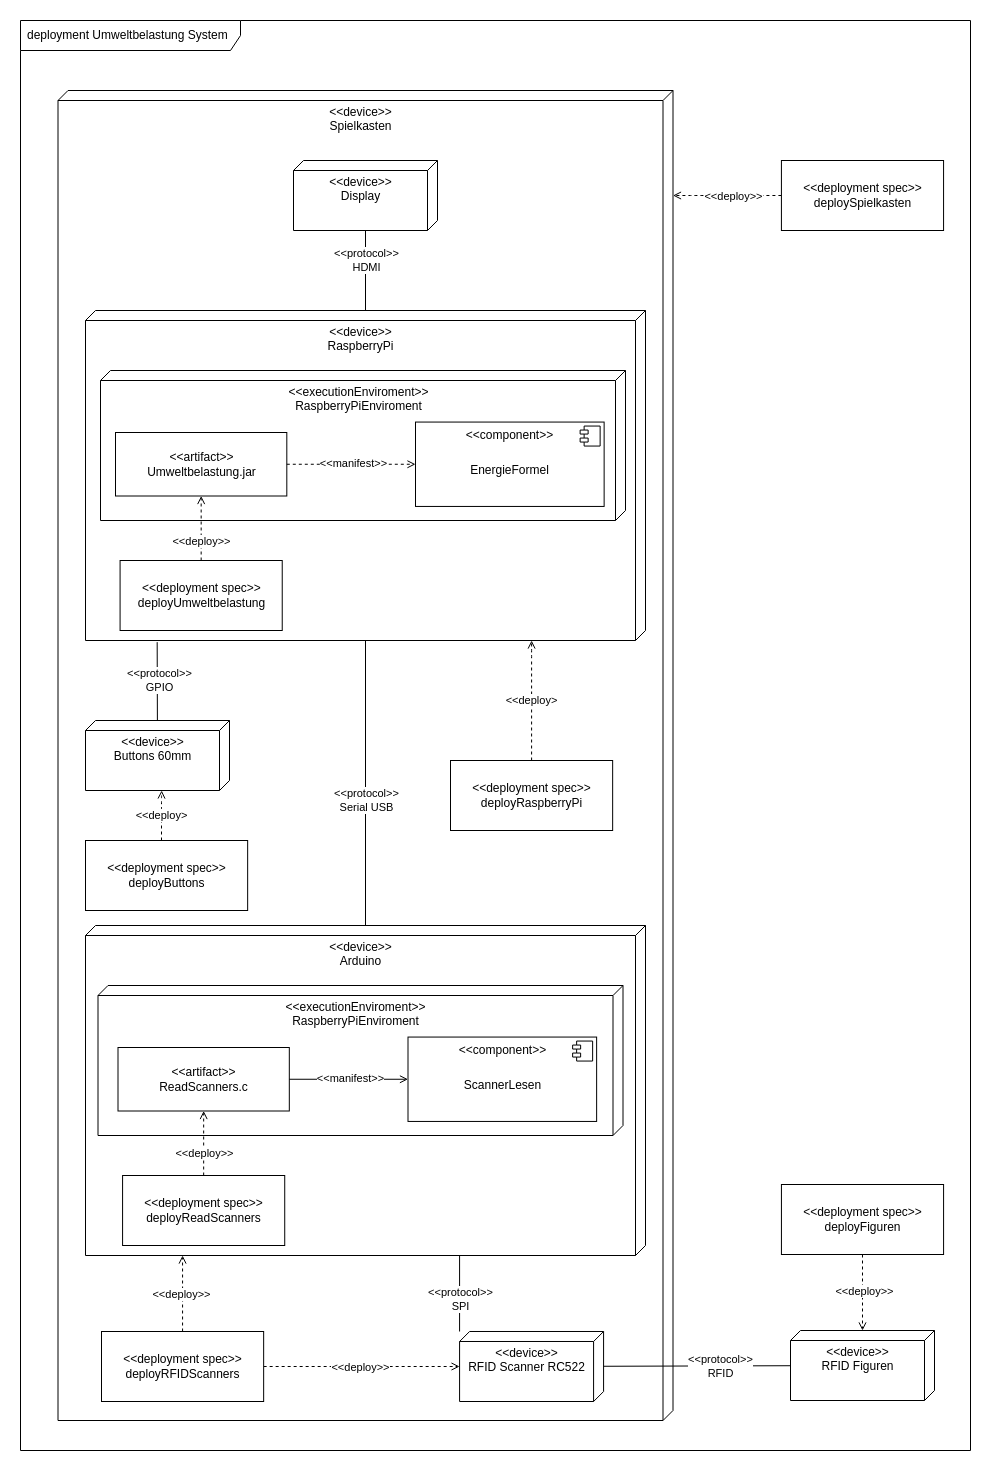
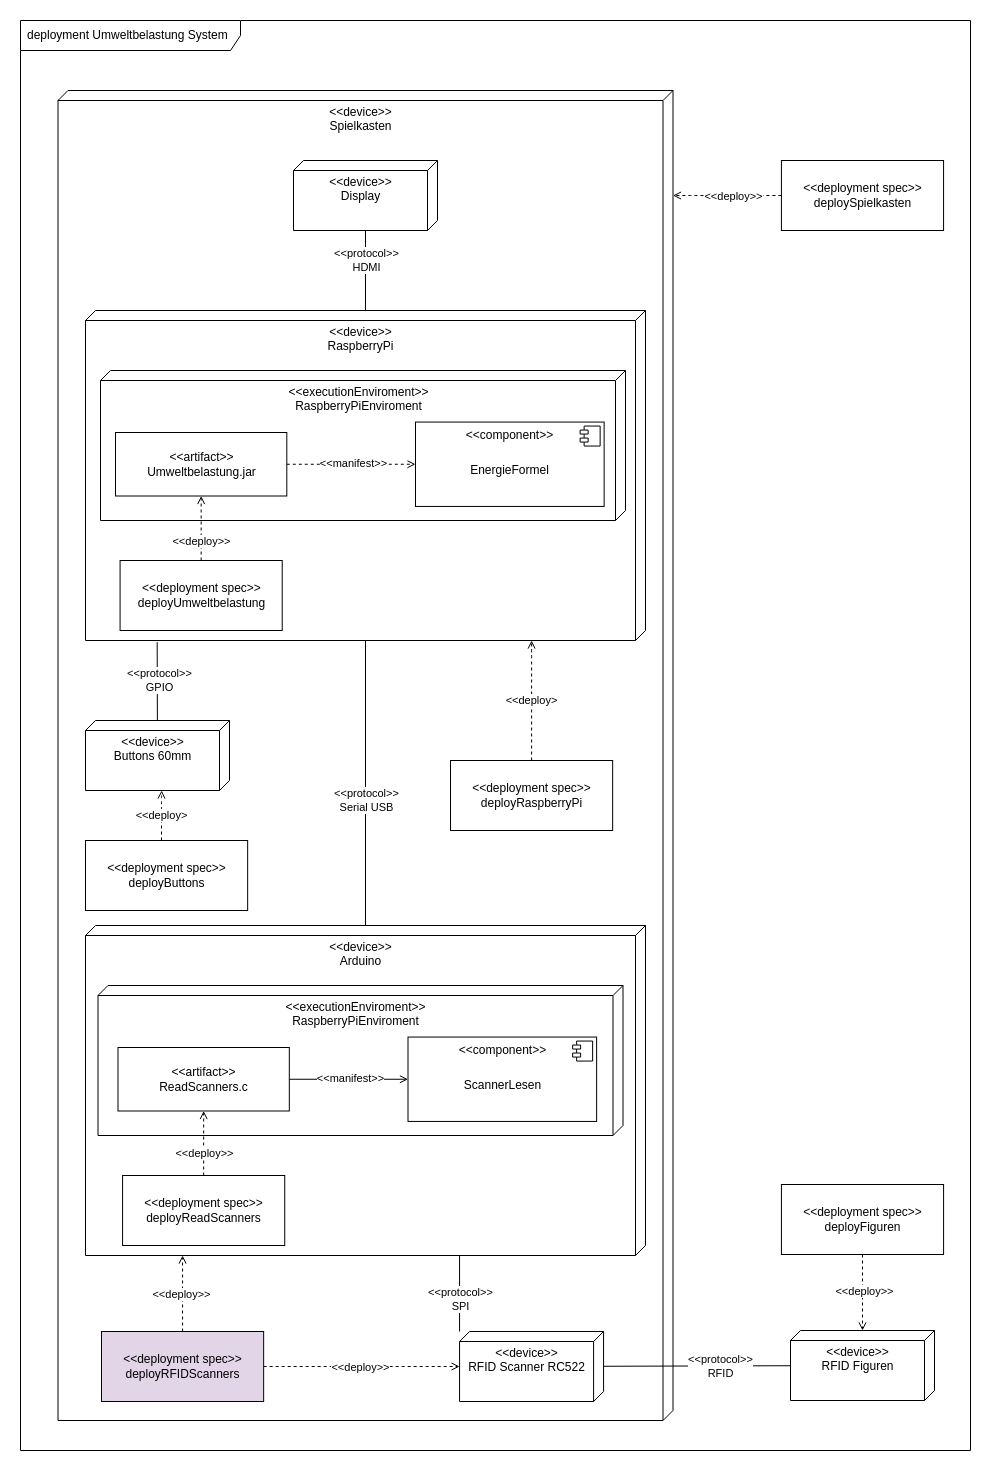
- <mxCell id="43" value="&lt;div style=&quot;&quot;&gt;&lt;span style=&quot;background-color: initial;&quot;&gt;&amp;lt;&amp;lt;deployment spec&amp;gt;&amp;gt;&lt;/span&gt;&lt;/div&gt;&lt;div style=&quot;&quot;&gt;deployRFIDScanners&lt;/div&gt;" style="html=1;align=center;verticalAlign=middle;dashed=0;" parent="1" vertex="1"><mxGeometry x="101" y="1331" width="162.15" height="70" as="geometry" /></mxCell>
+ <mxCell id="43" value="&lt;div style=&quot;&quot;&gt;&lt;span style=&quot;background-color: initial;&quot;&gt;&amp;lt;&amp;lt;deployment spec&amp;gt;&amp;gt;&lt;/span&gt;&lt;/div&gt;&lt;div style=&quot;&quot;&gt;deployRFIDScanners&lt;/div&gt;" style="html=1;align=center;verticalAlign=middle;dashed=0;fillColor=#e1d5e7;" parent="1" vertex="1"><mxGeometry x="101" y="1331" width="162.15" height="70" as="geometry" /></mxCell>
